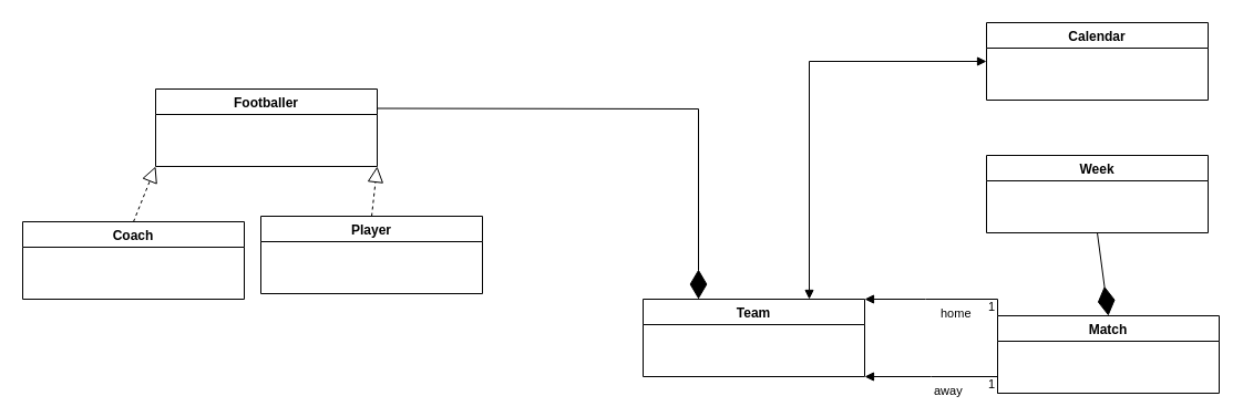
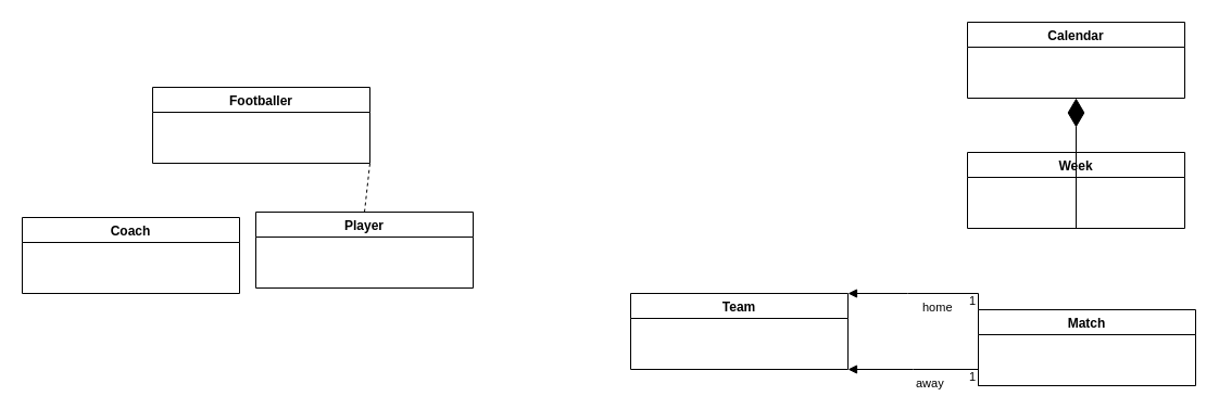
- <mxCell id="17" value="" style="endArrow=block;startArrow=block;endFill=1;startFill=1;html=1;rounded=0;entryX=0;entryY=0.5;entryDx=0;entryDy=0;exitX=0.75;exitY=0;exitDx=0;exitDy=0;" edge="1" parent="1" source="11" target="7"><mxGeometry width="160" relative="1" as="geometry"><mxPoint x="620" y="180" as="sourcePoint" /><mxPoint x="780" y="180" as="targetPoint" /><Array as="points"><mxPoint x="730" y="55" /></Array></mxGeometry></mxCell>
- <mxCell id="16" value="" style="endArrow=diamondThin;endFill=1;endSize=24;html=1;rounded=0;exitX=1;exitY=0.25;exitDx=0;exitDy=0;entryX=0.25;entryY=0;entryDx=0;entryDy=0;" edge="1" parent="1" source="2" target="11"><mxGeometry width="160" relative="1" as="geometry"><mxPoint x="640" y="90" as="sourcePoint" /><mxPoint x="800" y="90" as="targetPoint" /><Array as="points"><mxPoint x="630" y="98" /></Array></mxGeometry></mxCell>
- <mxCell id="6" value="" style="endArrow=block;dashed=1;endFill=0;endSize=12;html=1;rounded=0;entryX=1;entryY=1;entryDx=0;entryDy=0;exitX=0.5;exitY=0;exitDx=0;exitDy=0;" edge="1" parent="1" source="3" target="2"><mxGeometry width="160" relative="1" as="geometry"><mxPoint x="380" y="270" as="sourcePoint" /><mxPoint x="540" y="270" as="targetPoint" /></mxGeometry></mxCell>
+ <mxCell id="6" value="" style="endArrow=none;dashed=1;endFill=0;endSize=12;html=1;rounded=0;entryX=1;entryY=1;entryDx=0;entryDy=0;exitX=0.5;exitY=0;exitDx=0;exitDy=0;" edge="1" parent="1" source="3" target="2"><mxGeometry width="160" relative="1" as="geometry"><mxPoint x="380" y="270" as="sourcePoint" /><mxPoint x="540" y="270" as="targetPoint" /></mxGeometry></mxCell>
- <mxCell id="5" value="" style="endArrow=block;dashed=1;endFill=0;endSize=12;html=1;rounded=0;entryX=0;entryY=1;entryDx=0;entryDy=0;exitX=0.5;exitY=0;exitDx=0;exitDy=0;" edge="1" parent="1" source="4" target="2"><mxGeometry width="160" relative="1" as="geometry"><mxPoint x="380" y="270" as="sourcePoint" /><mxPoint x="540" y="270" as="targetPoint" /></mxGeometry></mxCell>
- <mxCell id="10" value="" style="endArrow=diamondThin;endFill=1;endSize=24;html=1;rounded=0;entryX=0.5;entryY=0;entryDx=0;entryDy=0;exitX=0.5;exitY=1;exitDx=0;exitDy=0;" edge="1" parent="1" source="8" target="9"><mxGeometry width="160" relative="1" as="geometry"><mxPoint x="720" y="210" as="sourcePoint" /><mxPoint x="880" y="210" as="targetPoint" /></mxGeometry></mxCell>
+ <mxCell id="10" value="" style="endArrow=diamondThin;endFill=1;endSize=24;html=1;rounded=0;exitX=0.5;exitY=1;exitDx=0;exitDy=0;" edge="1" parent="1" source="8" target="7"><mxGeometry width="160" relative="1" as="geometry"><mxPoint x="720" y="210" as="sourcePoint" /><mxPoint x="880" y="210" as="targetPoint" /></mxGeometry></mxCell>
